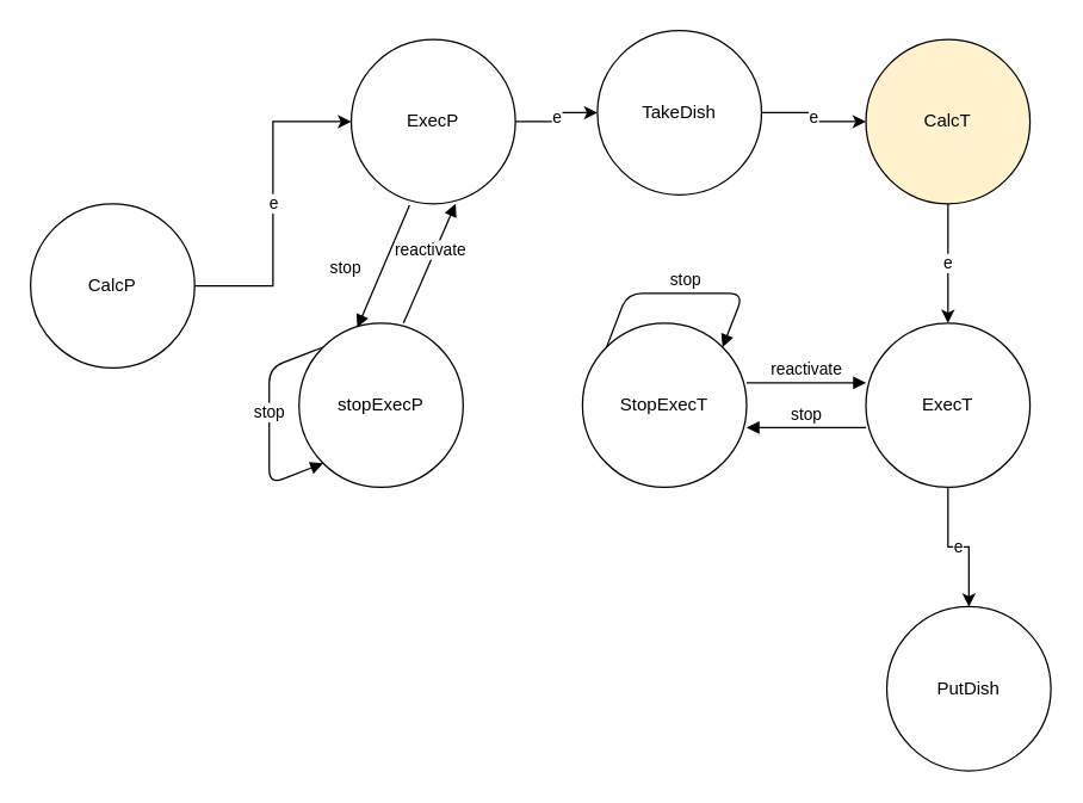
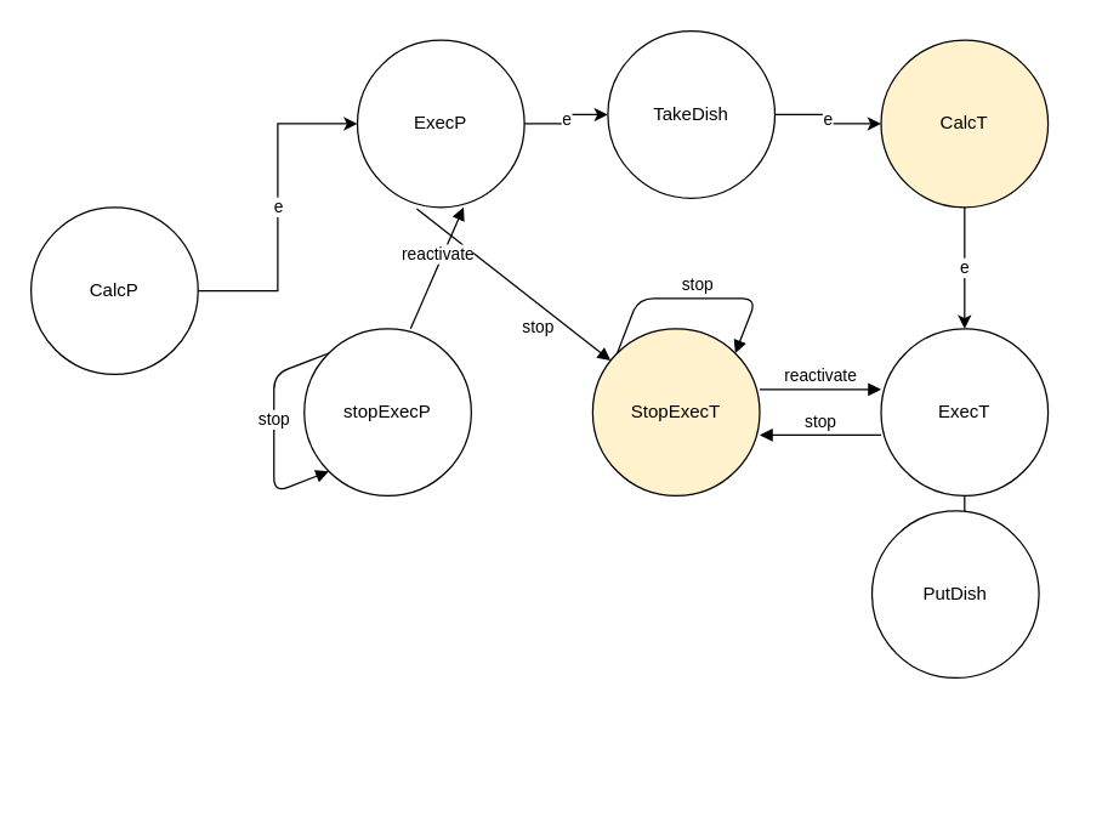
- <mxCell id="17" value="stop" style="html=1;verticalAlign=bottom;endArrow=block;exitX=0.355;exitY=1.009;exitDx=0;exitDy=0;exitPerimeter=0;entryX=0.355;entryY=0.027;entryDx=0;entryDy=0;entryPerimeter=0;" edge="1" parent="1" source="5" target="14"><mxGeometry x="0.44" y="-19" width="80" relative="1" as="geometry"><mxPoint x="140" y="216" as="sourcePoint" /><mxPoint x="220" y="216" as="targetPoint" /><mxPoint as="offset" /></mxGeometry></mxCell>
+ <mxCell id="17" value="stop" style="html=1;verticalAlign=bottom;endArrow=block;exitX=0.355;exitY=1.009;exitDx=0;exitDy=0;exitPerimeter=0;" edge="1" parent="1" source="5" target="12"><mxGeometry x="0.44" y="-19" width="80" relative="1" as="geometry"><mxPoint x="140" y="216" as="sourcePoint" /><mxPoint x="220" y="216" as="targetPoint" /><mxPoint as="offset" /></mxGeometry></mxCell>
- <mxCell id="12" value="StopExecT" style="ellipse;whiteSpace=wrap;html=1;" vertex="1" parent="1"><mxGeometry x="390" y="216" width="110" height="110" as="geometry" /></mxCell>
+ <mxCell id="12" value="StopExecT" style="ellipse;whiteSpace=wrap;html=1;fillColor=#fff2cc;" vertex="1" parent="1"><mxGeometry x="390" y="216" width="110" height="110" as="geometry" /></mxCell>
- <mxCell id="13" value="PutDish" style="ellipse;whiteSpace=wrap;html=1;" vertex="1" parent="1"><mxGeometry x="594" y="406" width="110" height="110" as="geometry" /></mxCell>
+ <mxCell id="13" value="PutDish" style="ellipse;whiteSpace=wrap;html=1;" vertex="1" parent="1"><mxGeometry x="574" y="336" width="110" height="110" as="geometry" /></mxCell>
